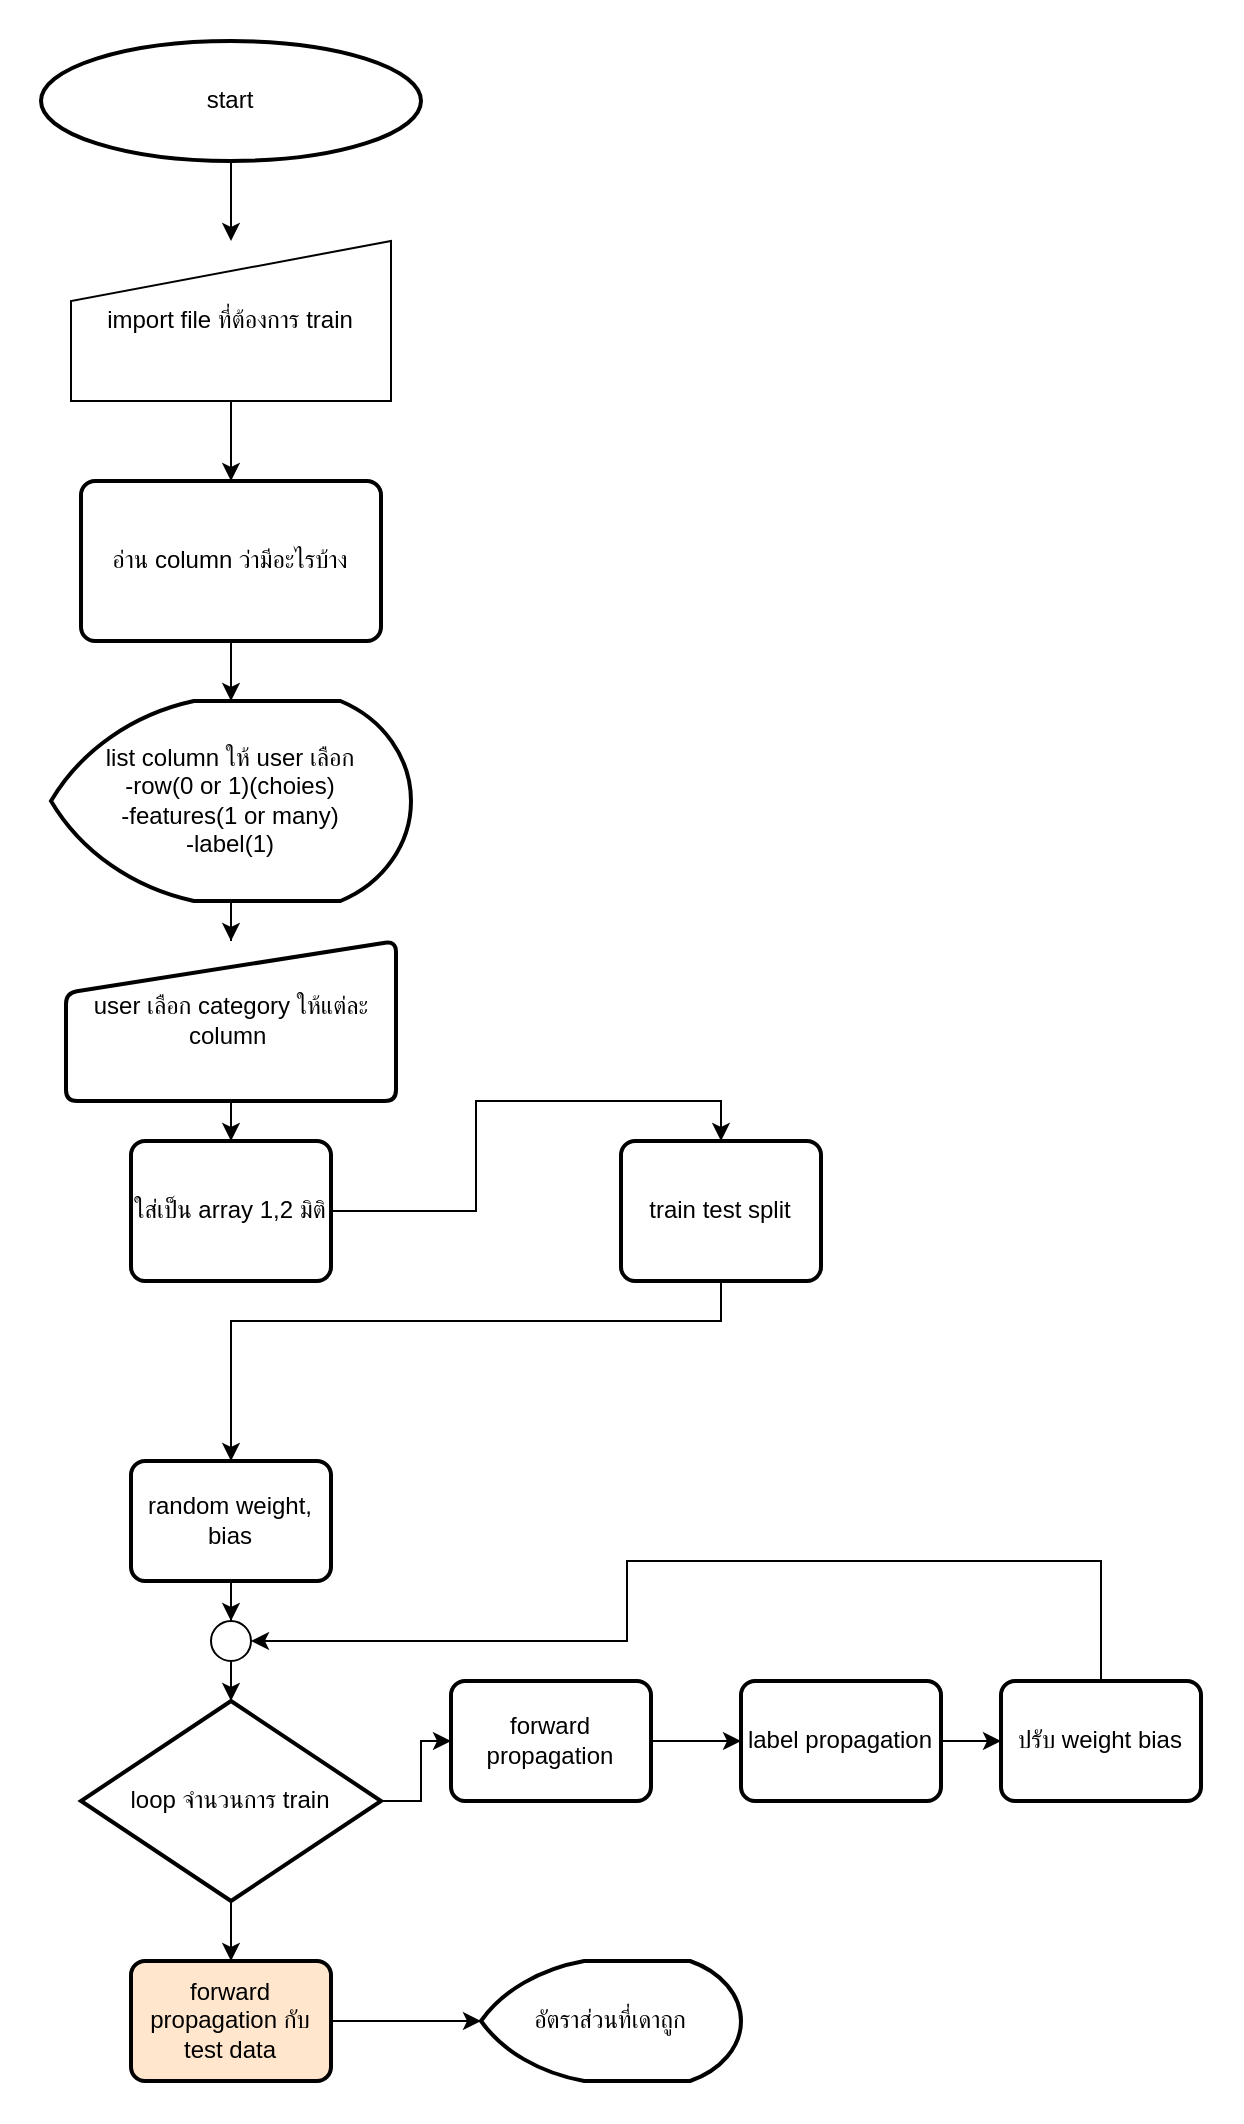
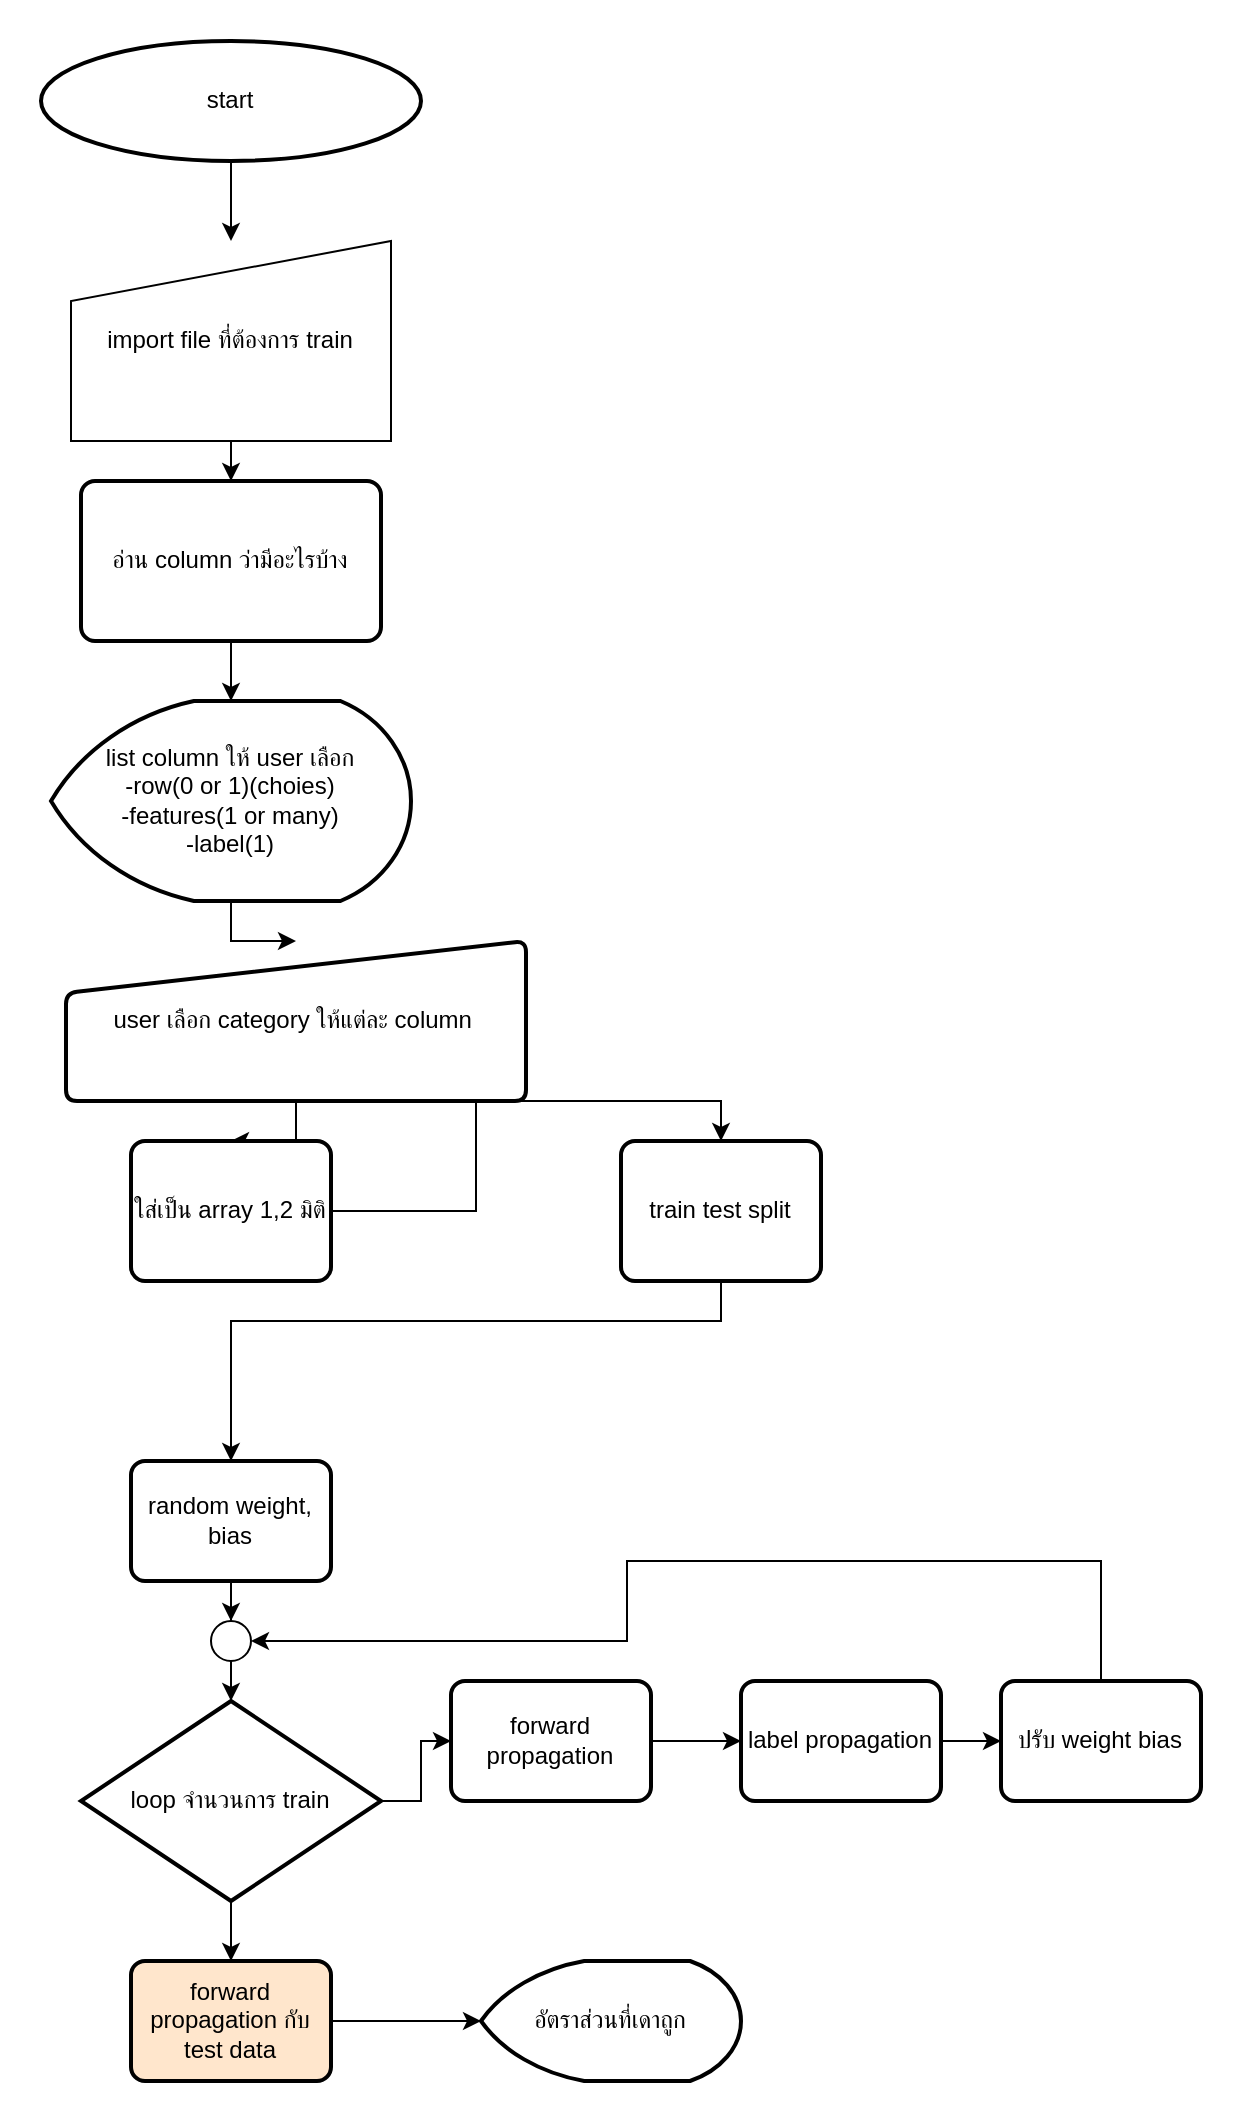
- <mxCell id="5" value="import file ที่ต้องการ train" style="shape=manualInput;whiteSpace=wrap;html=1;" vertex="1" parent="1"><mxGeometry x="35" y="120" width="160" height="80" as="geometry" /></mxCell>
+ <mxCell id="5" value="import file ที่ต้องการ train" style="shape=manualInput;whiteSpace=wrap;html=1;" vertex="1" parent="1"><mxGeometry x="35" y="120" width="160" height="100" as="geometry" /></mxCell>
- <mxCell id="10" value="user เลือก category ให้แต่ละ column&amp;nbsp;" style="html=1;strokeWidth=2;shape=manualInput;whiteSpace=wrap;rounded=1;size=26;arcSize=11;" vertex="1" parent="1"><mxGeometry x="32.5" y="470" width="165" height="80" as="geometry" /></mxCell>
+ <mxCell id="10" value="user เลือก category ให้แต่ละ column&amp;nbsp;" style="html=1;strokeWidth=2;shape=manualInput;whiteSpace=wrap;rounded=1;size=26;arcSize=11;" vertex="1" parent="1"><mxGeometry x="32.5" y="470" width="230" height="80" as="geometry" /></mxCell>
